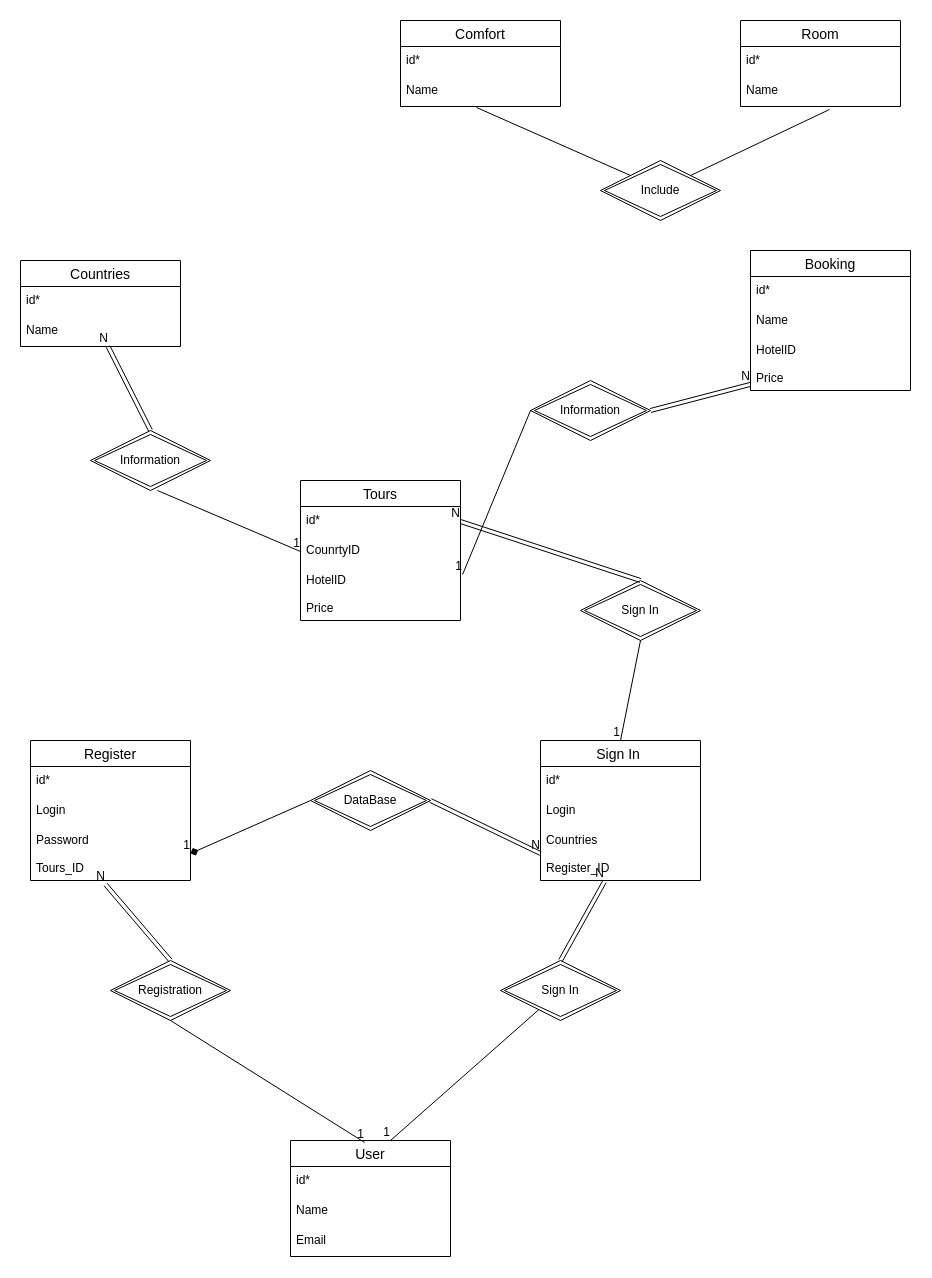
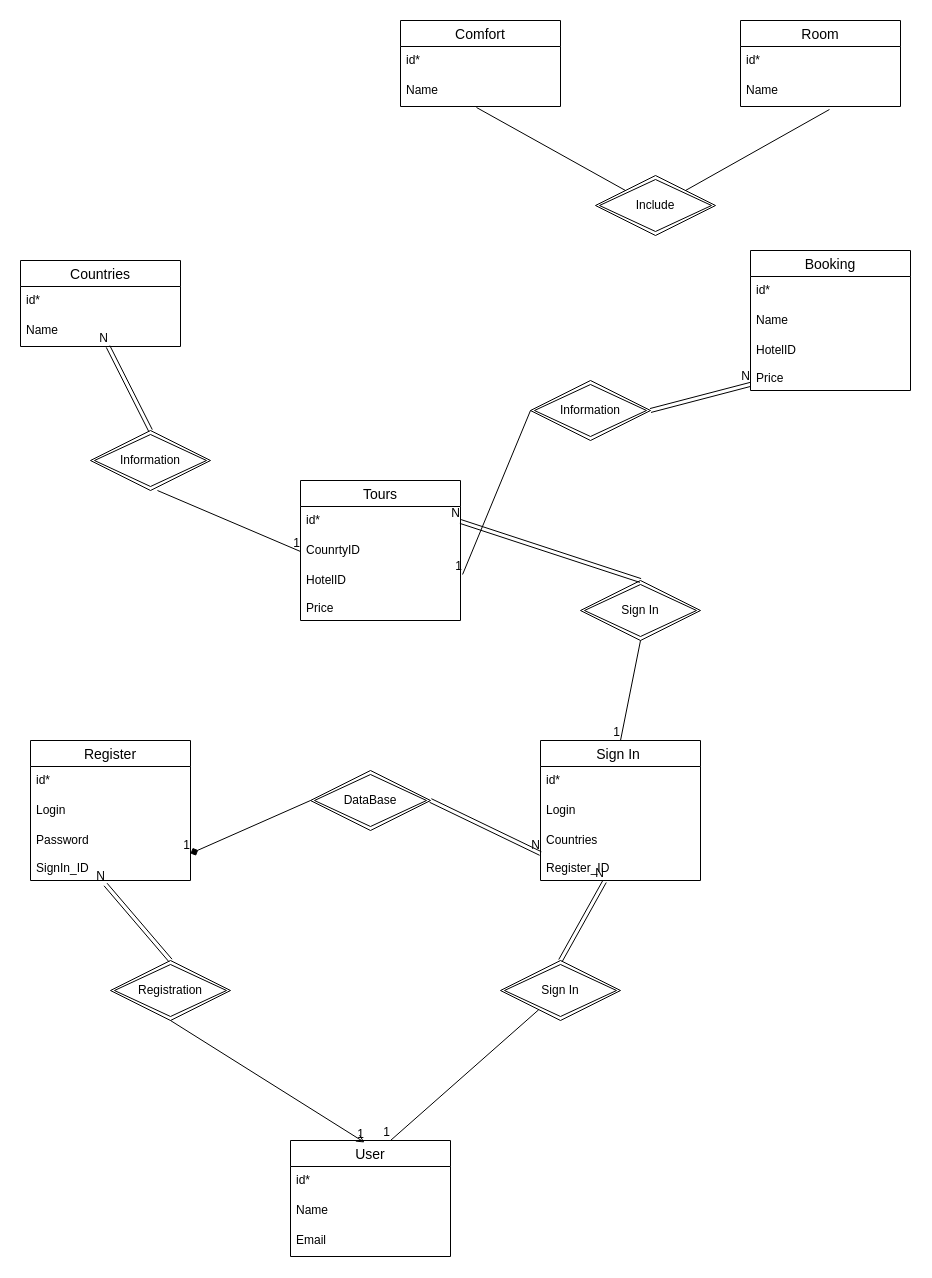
- <mxCell id="51" value="Include" style="shape=rhombus;double=1;perimeter=rhombusPerimeter;whiteSpace=wrap;html=1;align=center;" vertex="1" parent="1"><mxGeometry x="600" y="160" width="120" height="60" as="geometry" /></mxCell>
+ <mxCell id="51" value="Include" style="shape=rhombus;double=1;perimeter=rhombusPerimeter;whiteSpace=wrap;html=1;align=center;" vertex="1" parent="1"><mxGeometry x="595" y="175" width="120" height="60" as="geometry" /></mxCell>
- <mxCell id="9" value="Password&#10;&#10;Tours_ID&#10;" style="text;strokeColor=none;fillColor=none;spacingLeft=4;spacingRight=4;overflow=hidden;rotatable=0;points=[[0,0.5],[1,0.5]];portConstraint=eastwest;fontSize=12;" vertex="1" parent="6"><mxGeometry y="86" width="160" height="54" as="geometry" /></mxCell>
+ <mxCell id="9" value="Password&#10;&#10;SignIn_ID&#10;" style="text;strokeColor=none;fillColor=none;spacingLeft=4;spacingRight=4;overflow=hidden;rotatable=0;points=[[0,0.5],[1,0.5]];portConstraint=eastwest;fontSize=12;" vertex="1" parent="6"><mxGeometry y="86" width="160" height="54" as="geometry" /></mxCell>
- <mxCell id="27" value="" style="endArrow=none;html=1;rounded=0;exitX=0.5;exitY=1;exitDx=0;exitDy=0;entryX=0.463;entryY=0.017;entryDx=0;entryDy=0;entryPerimeter=0;" edge="1" parent="1" source="25" target="2"><mxGeometry relative="1" as="geometry"><mxPoint x="330" y="670" as="sourcePoint" /><mxPoint x="490" y="670" as="targetPoint" /></mxGeometry></mxCell>
+ <mxCell id="27" value="" style="endArrow=open;html=1;rounded=0;exitX=0.5;exitY=1;exitDx=0;exitDy=0;entryX=0.463;entryY=0.017;entryDx=0;entryDy=0;entryPerimeter=0;" edge="1" parent="1" source="25" target="2"><mxGeometry relative="1" as="geometry"><mxPoint x="330" y="670" as="sourcePoint" /><mxPoint x="490" y="670" as="targetPoint" /></mxGeometry></mxCell>
